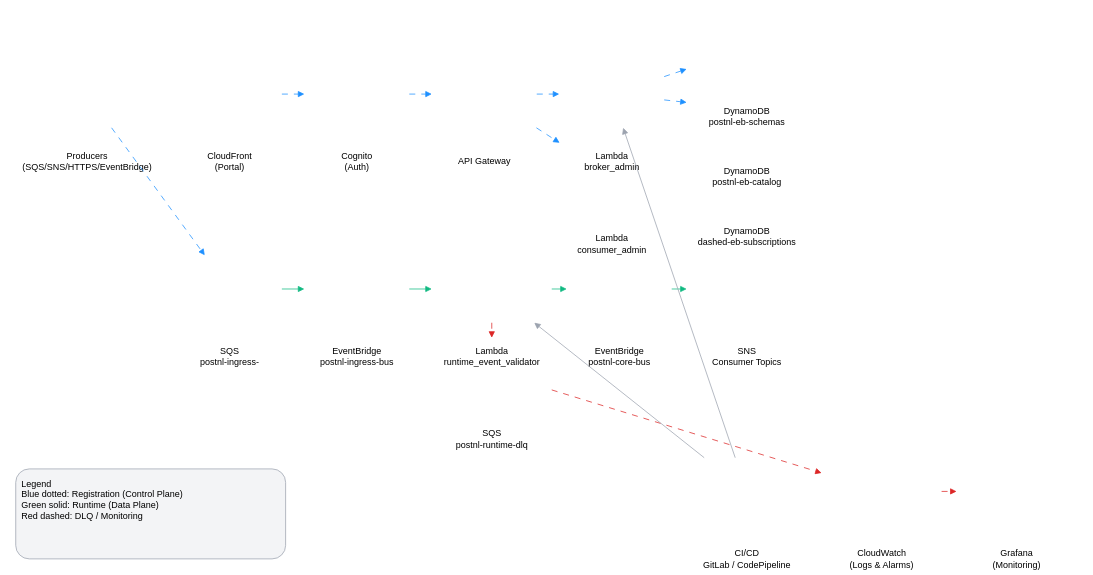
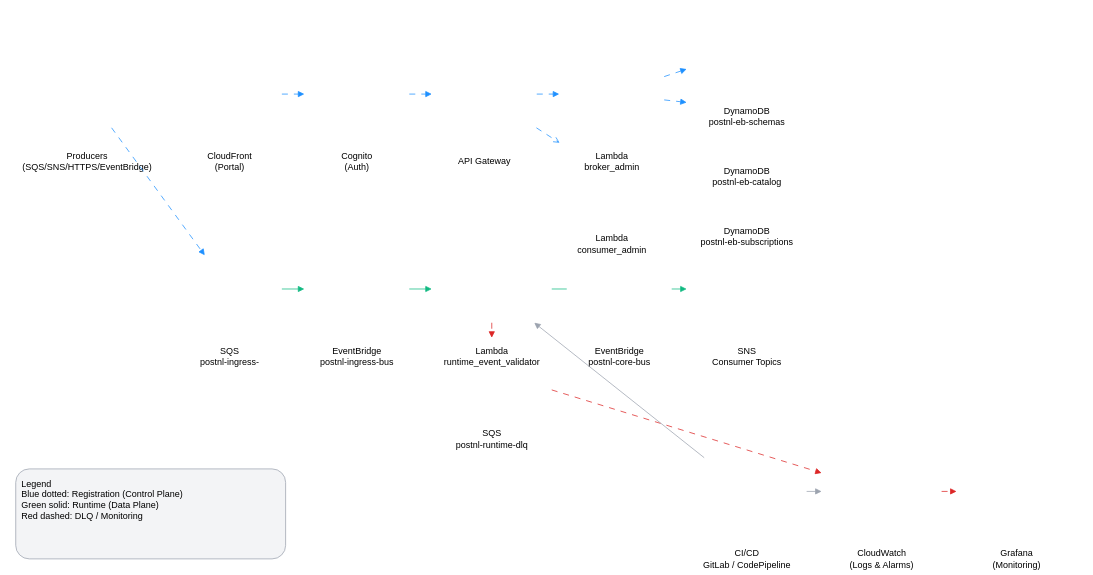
- <mxCell id="34" edge="1" parent="1" source="14" target="16" style="endArrow=block;html=1;strokeColor=#1E90FF;dashed=1;dashPattern=8 8;rounded=0;"><mxGeometry relative="1" as="geometry" /></mxCell>
+ <mxCell id="34" edge="1" parent="1" source="14" target="16" style="endArrow=open;html=1;strokeColor=#1E90FF;dashed=1;dashPattern=8 8;rounded=0;"><mxGeometry relative="1" as="geometry" /></mxCell>
- <mxCell id="19" value="DynamoDB&#10;dashed-eb-subscriptions" style="shape=image;image=data:image/svg+xml;utf8,%3Csvg xmlns='http://www.w3.org/2000/svg' width='140' height='90'%3E%3Crect rx='12' ry='12' width='140' height='90' fill='%231B76D3'/%3E%3C/svg%3E;imageAlign=center;verticalAlign=middle;labelPosition=center;verticalLabelPosition=bottom;html=1;" vertex="1" parent="1"><mxGeometry x="915" y="180" width="160" height="90" as="geometry" /></mxCell>
+ <mxCell id="19" value="DynamoDB&#10;postnl-eb-subscriptions" style="shape=image;image=data:image/svg+xml;utf8,%3Csvg xmlns='http://www.w3.org/2000/svg' width='140' height='90'%3E%3Crect rx='12' ry='12' width='140' height='90' fill='%231B76D3'/%3E%3C/svg%3E;imageAlign=center;verticalAlign=middle;labelPosition=center;verticalLabelPosition=bottom;html=1;" vertex="1" parent="1"><mxGeometry x="915" y="180" width="160" height="90" as="geometry" /></mxCell>
- <mxCell id="39" edge="1" parent="1" source="22" target="23" style="endArrow=block;html=1;strokeColor=#10B981;rounded=0;"><mxGeometry relative="1" as="geometry" /></mxCell>
+ <mxCell id="39" edge="1" parent="1" source="22" target="23" style="endArrow=none;html=1;strokeColor=#10B981;rounded=0;"><mxGeometry relative="1" as="geometry" /></mxCell>
- <mxCell id="44" edge="1" parent="1" source="26" target="15" style="endArrow=block;html=1;strokeColor=#9CA3AF;rounded=0;"><mxGeometry relative="1" as="geometry" /></mxCell>
+ <mxCell id="44" edge="1" parent="1" source="26" target="27" style="endArrow=block;html=1;strokeColor=#9CA3AF;rounded=0;"><mxGeometry relative="1" as="geometry" /></mxCell>
